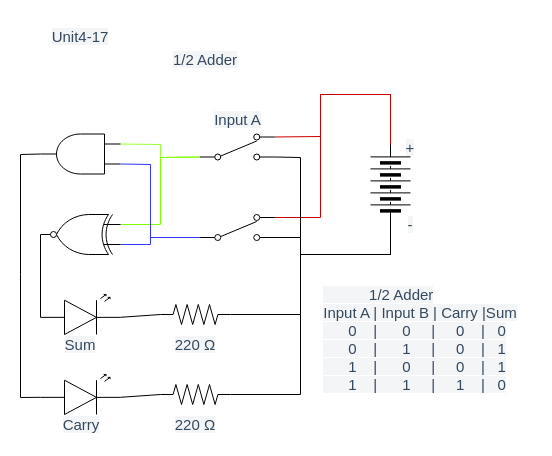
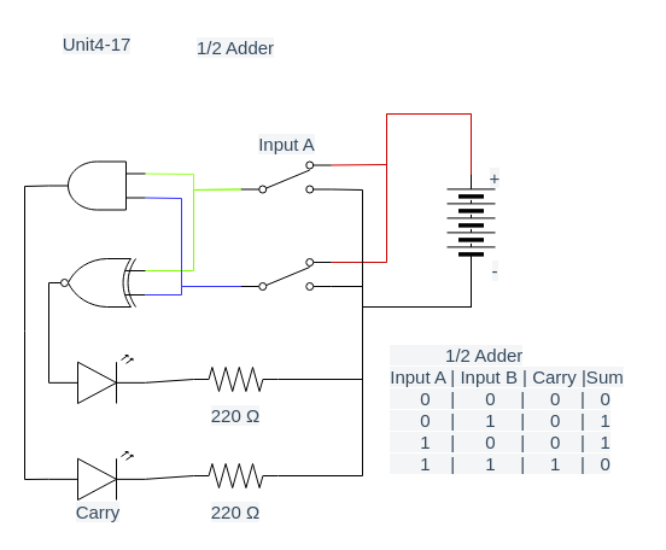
- <mxCell id="18" value="&lt;div style=&quot;text-align: left&quot;&gt;&lt;font color=&quot;#34495e&quot;&gt;&lt;span style=&quot;font-size: 15px ; background-color: rgb(244 , 245 , 246)&quot;&gt;1/2 Adder&lt;/span&gt;&lt;/font&gt;&lt;/div&gt;" style="text;html=1;strokeColor=none;fillColor=none;align=center;verticalAlign=middle;whiteSpace=wrap;rounded=0;" parent="1" vertex="1"><mxGeometry x="149.25" y="44" width="111.5" height="30" as="geometry" /></mxCell>
+ <mxCell id="18" value="&lt;div style=&quot;text-align: left&quot;&gt;&lt;font color=&quot;#34495e&quot;&gt;&lt;span style=&quot;font-size: 15px ; background-color: rgb(244 , 245 , 246)&quot;&gt;1/2 Adder&lt;/span&gt;&lt;/font&gt;&lt;/div&gt;" style="text;html=1;strokeColor=none;fillColor=none;align=center;verticalAlign=middle;whiteSpace=wrap;rounded=0;" parent="1" vertex="1"><mxGeometry x="139.25" y="24" width="111.5" height="30" as="geometry" /></mxCell>
- <mxCell id="19" value="&lt;div style=&quot;text-align: left&quot;&gt;&lt;font color=&quot;#34495e&quot;&gt;&lt;span style=&quot;font-size: 15px ; background-color: rgb(244 , 245 , 246)&quot;&gt;Sum&lt;/span&gt;&lt;/font&gt;&lt;/div&gt;" style="text;html=1;strokeColor=none;fillColor=none;align=center;verticalAlign=middle;whiteSpace=wrap;rounded=0;" parent="1" vertex="1"><mxGeometry x="49" y="334" width="62" height="20" as="geometry" /></mxCell>
